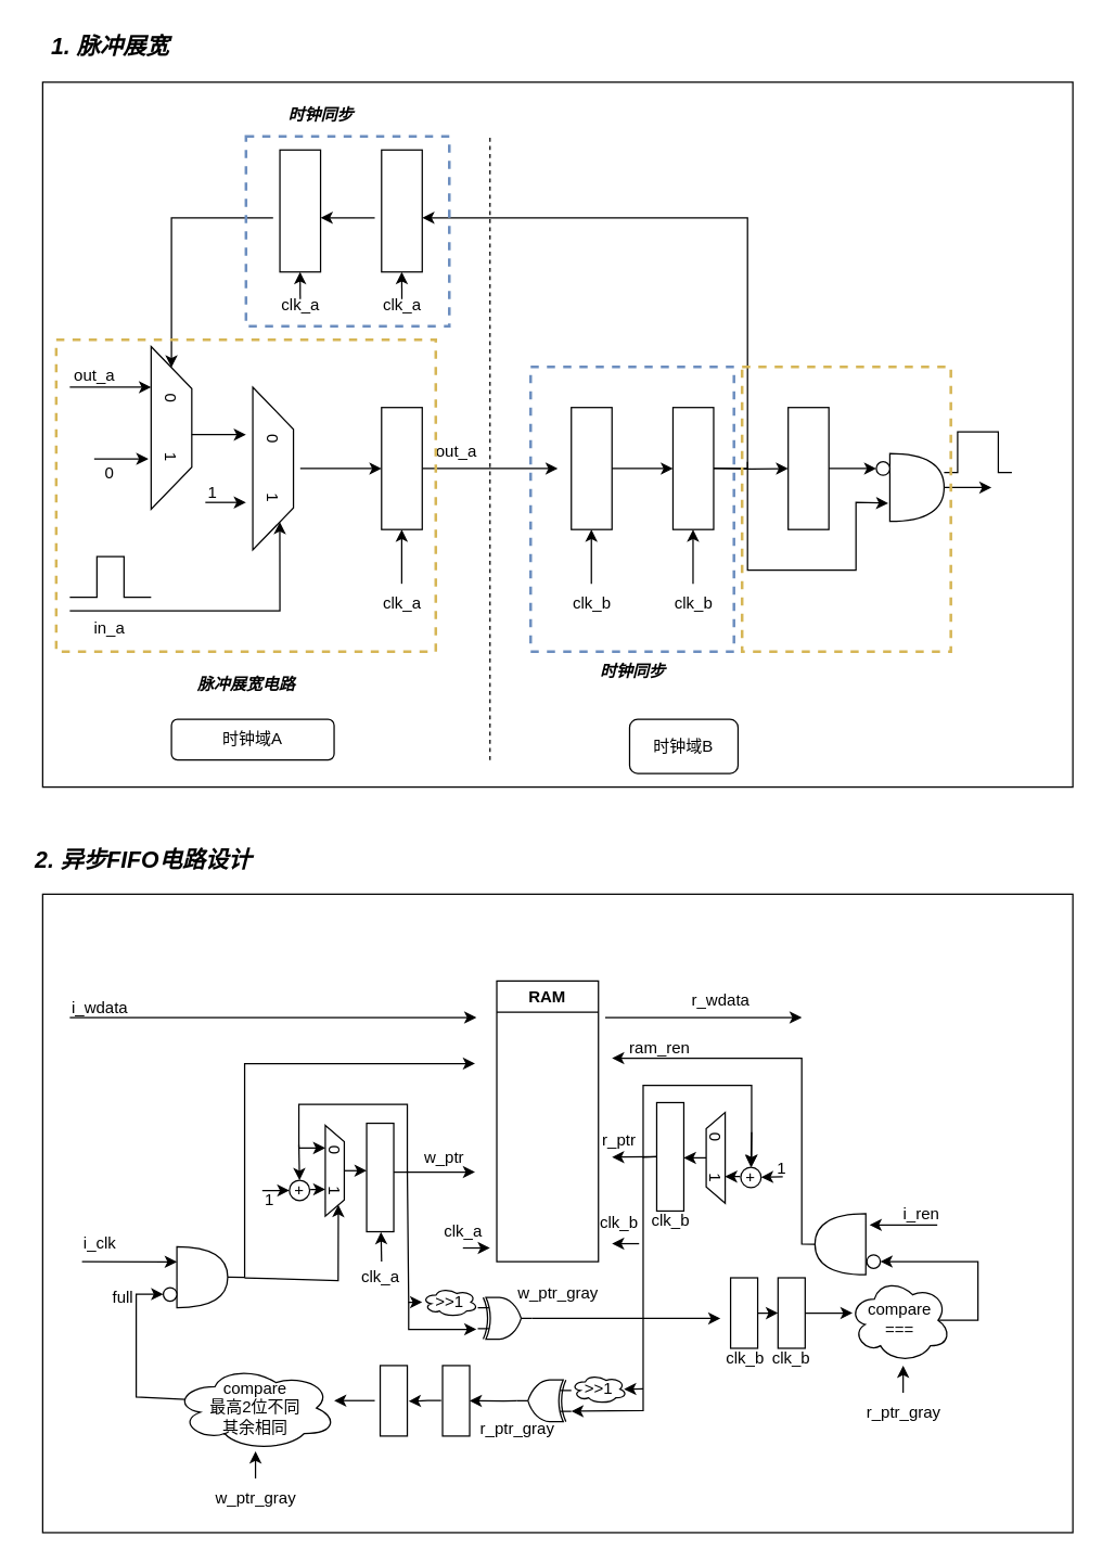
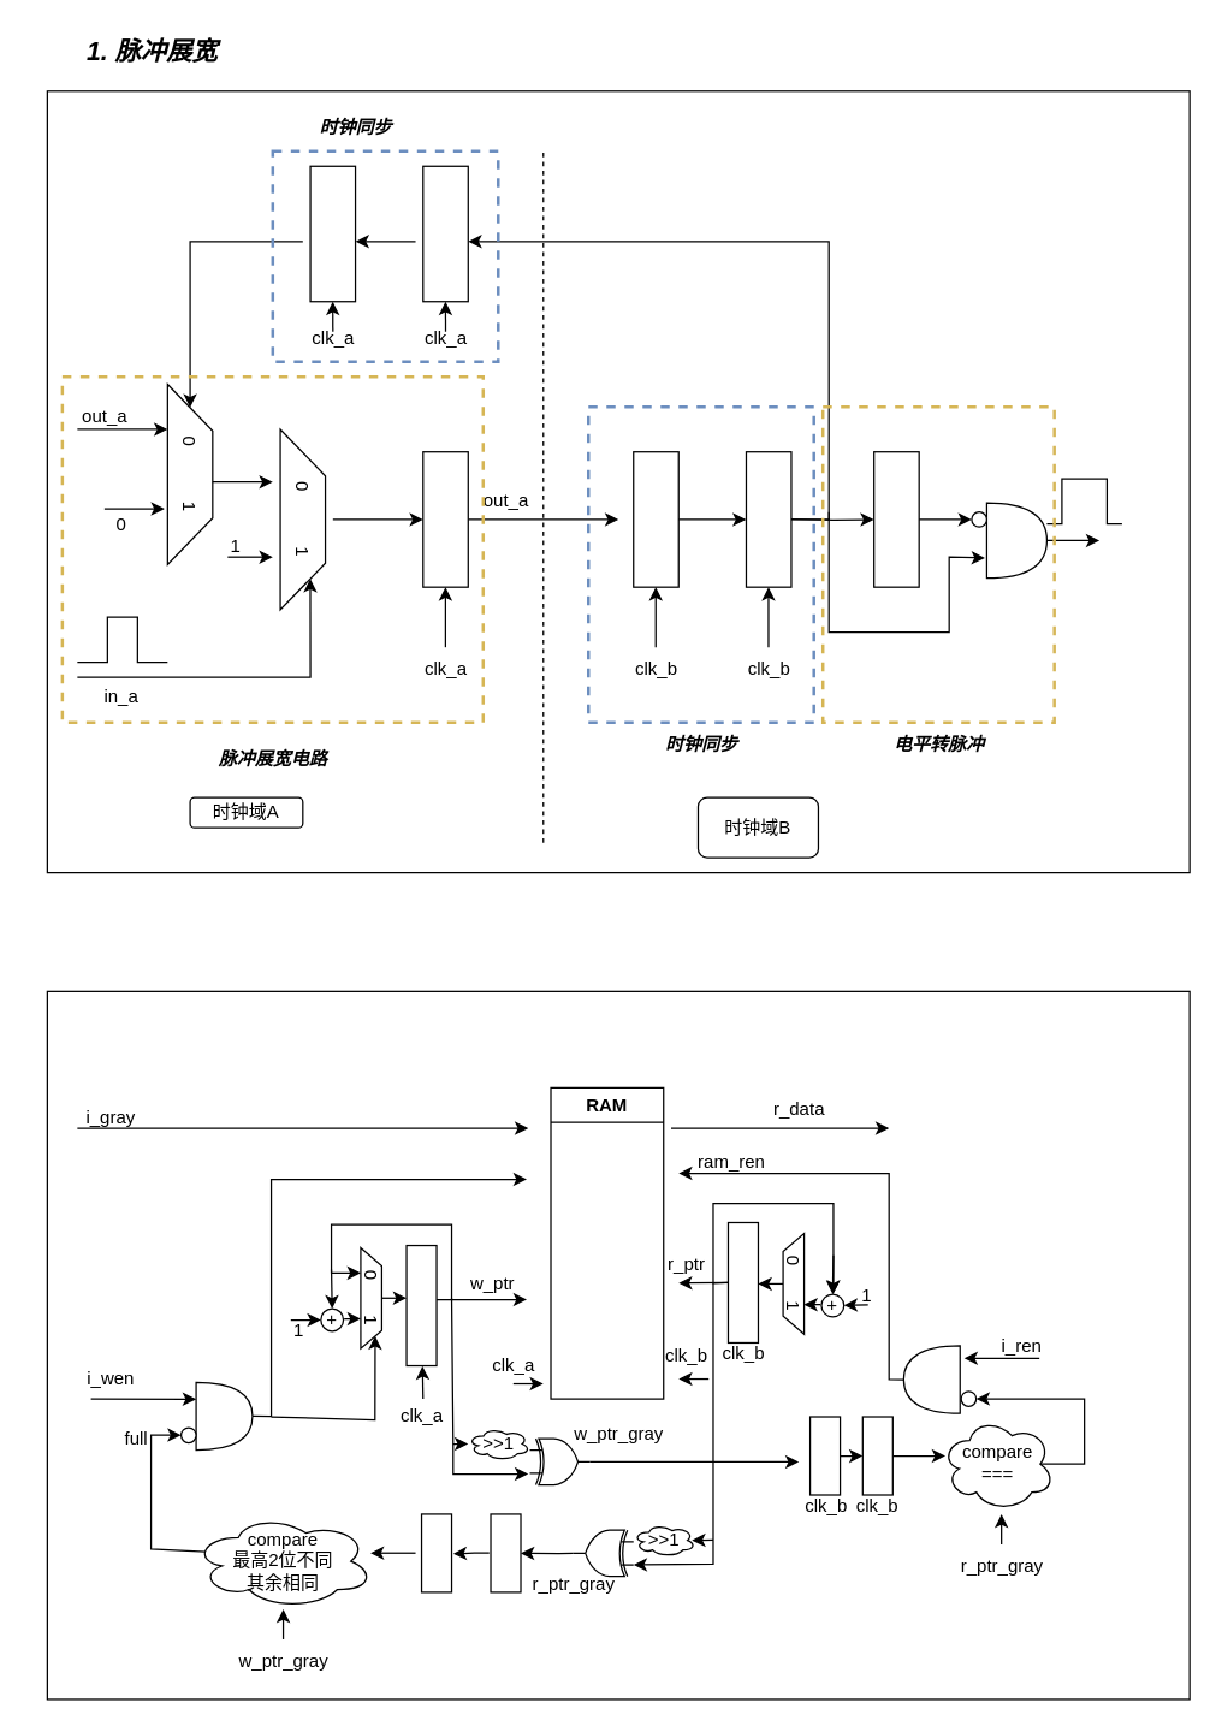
- <mxCell id="4" value="1. 脉冲展宽" style="text;html=1;align=center;verticalAlign=middle;whiteSpace=wrap;rounded=0;fontSize=17;fontStyle=3" vertex="1" parent="1"><mxGeometry x="21" y="20" width="120" height="30" as="geometry" /></mxCell>
+ <mxCell id="4" value="1. 脉冲展宽" style="text;html=1;align=center;verticalAlign=middle;whiteSpace=wrap;rounded=0;fontSize=17;fontStyle=3" vertex="1" parent="1"><mxGeometry x="41" y="20" width="120" height="30" as="geometry" /></mxCell>
+ <mxCell id="55" value="电平转脉冲" style="text;html=1;align=center;verticalAlign=middle;resizable=0;points=[];autosize=1;strokeColor=none;fillColor=none;fontStyle=3" vertex="1" parent="1"><mxGeometry x="584" y="480" width="80" height="30" as="geometry" /></mxCell>
- <mxCell id="56" value="时钟域A" style="rounded=1;whiteSpace=wrap;html=1;" vertex="1" parent="1"><mxGeometry x="126" y="530" width="120" height="30" as="geometry" /></mxCell>
+ <mxCell id="56" value="时钟域A" style="rounded=1;whiteSpace=wrap;html=1;" vertex="1" parent="1"><mxGeometry x="126" y="530" width="75" height="20" as="geometry" /></mxCell>
- <mxCell id="58" value="2. 异步FIFO电路设计" style="text;html=1;align=center;verticalAlign=middle;whiteSpace=wrap;rounded=0;fontSize=17;fontStyle=3" vertex="1" parent="1"><mxGeometry x="20" y="620" width="171" height="30" as="geometry" /></mxCell>
- <mxCell id="95" value="r_wdata" style="text;html=1;align=center;verticalAlign=middle;resizable=0;points=[];autosize=1;strokeColor=none;fillColor=none;" vertex="1" parent="1"><mxGeometry x="501" y="723" width="60" height="30" as="geometry" /></mxCell>
+ <mxCell id="95" value="r_data" style="text;html=1;align=center;verticalAlign=middle;resizable=0;points=[];autosize=1;strokeColor=none;fillColor=none;" vertex="1" parent="1"><mxGeometry x="501" y="723" width="60" height="30" as="geometry" /></mxCell>
- <mxCell id="78" value="i_wdata" style="text;html=1;align=center;verticalAlign=middle;resizable=0;points=[];autosize=1;strokeColor=none;fillColor=none;" vertex="1" parent="1"><mxGeometry x="43" y="728" width="60" height="30" as="geometry" /></mxCell>
+ <mxCell id="78" value="i_gray" style="text;html=1;align=center;verticalAlign=middle;resizable=0;points=[];autosize=1;strokeColor=none;fillColor=none;" vertex="1" parent="1"><mxGeometry x="43" y="728" width="60" height="30" as="geometry" /></mxCell>
- <mxCell id="62" value="i_clk" style="text;html=1;align=center;verticalAlign=middle;resizable=0;points=[];autosize=1;strokeColor=none;fillColor=none;" vertex="1" parent="1"><mxGeometry x="48" y="902" width="50" height="30" as="geometry" /></mxCell>
+ <mxCell id="62" value="i_wen" style="text;html=1;align=center;verticalAlign=middle;resizable=0;points=[];autosize=1;strokeColor=none;fillColor=none;" vertex="1" parent="1"><mxGeometry x="48" y="902" width="50" height="30" as="geometry" /></mxCell>
